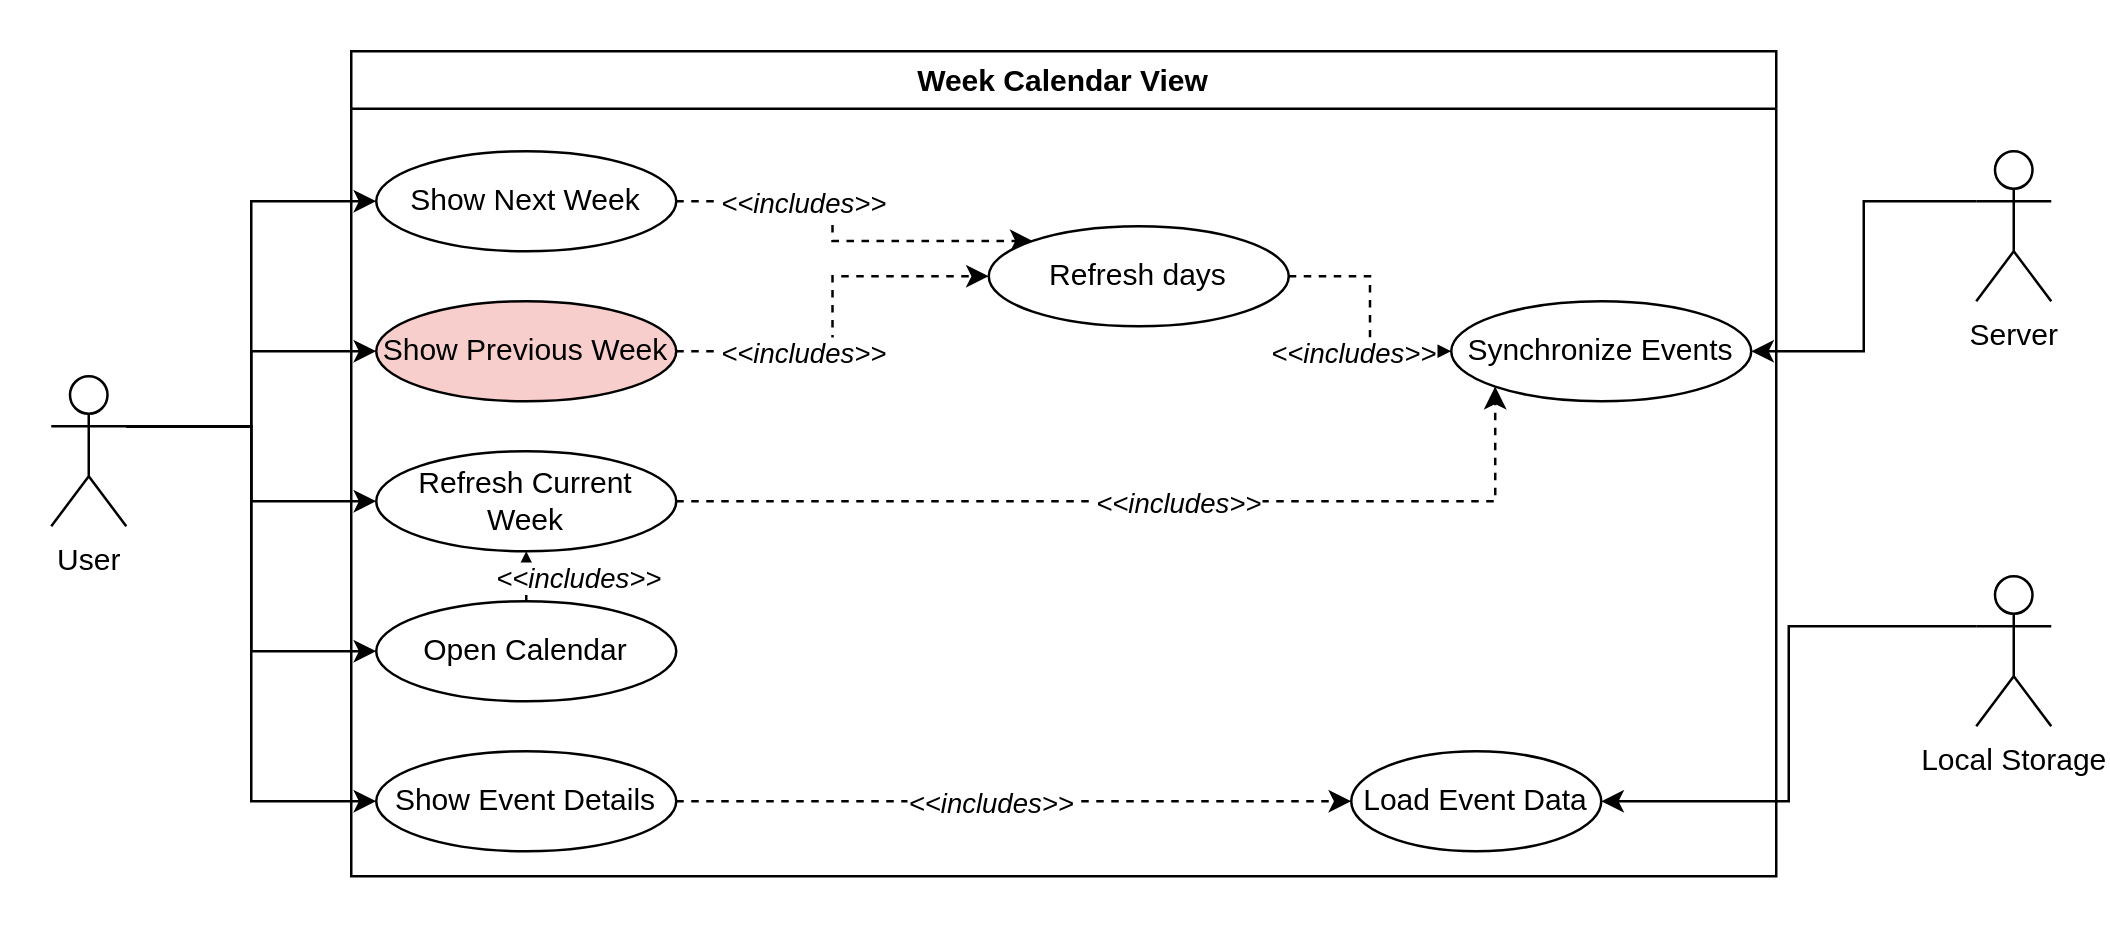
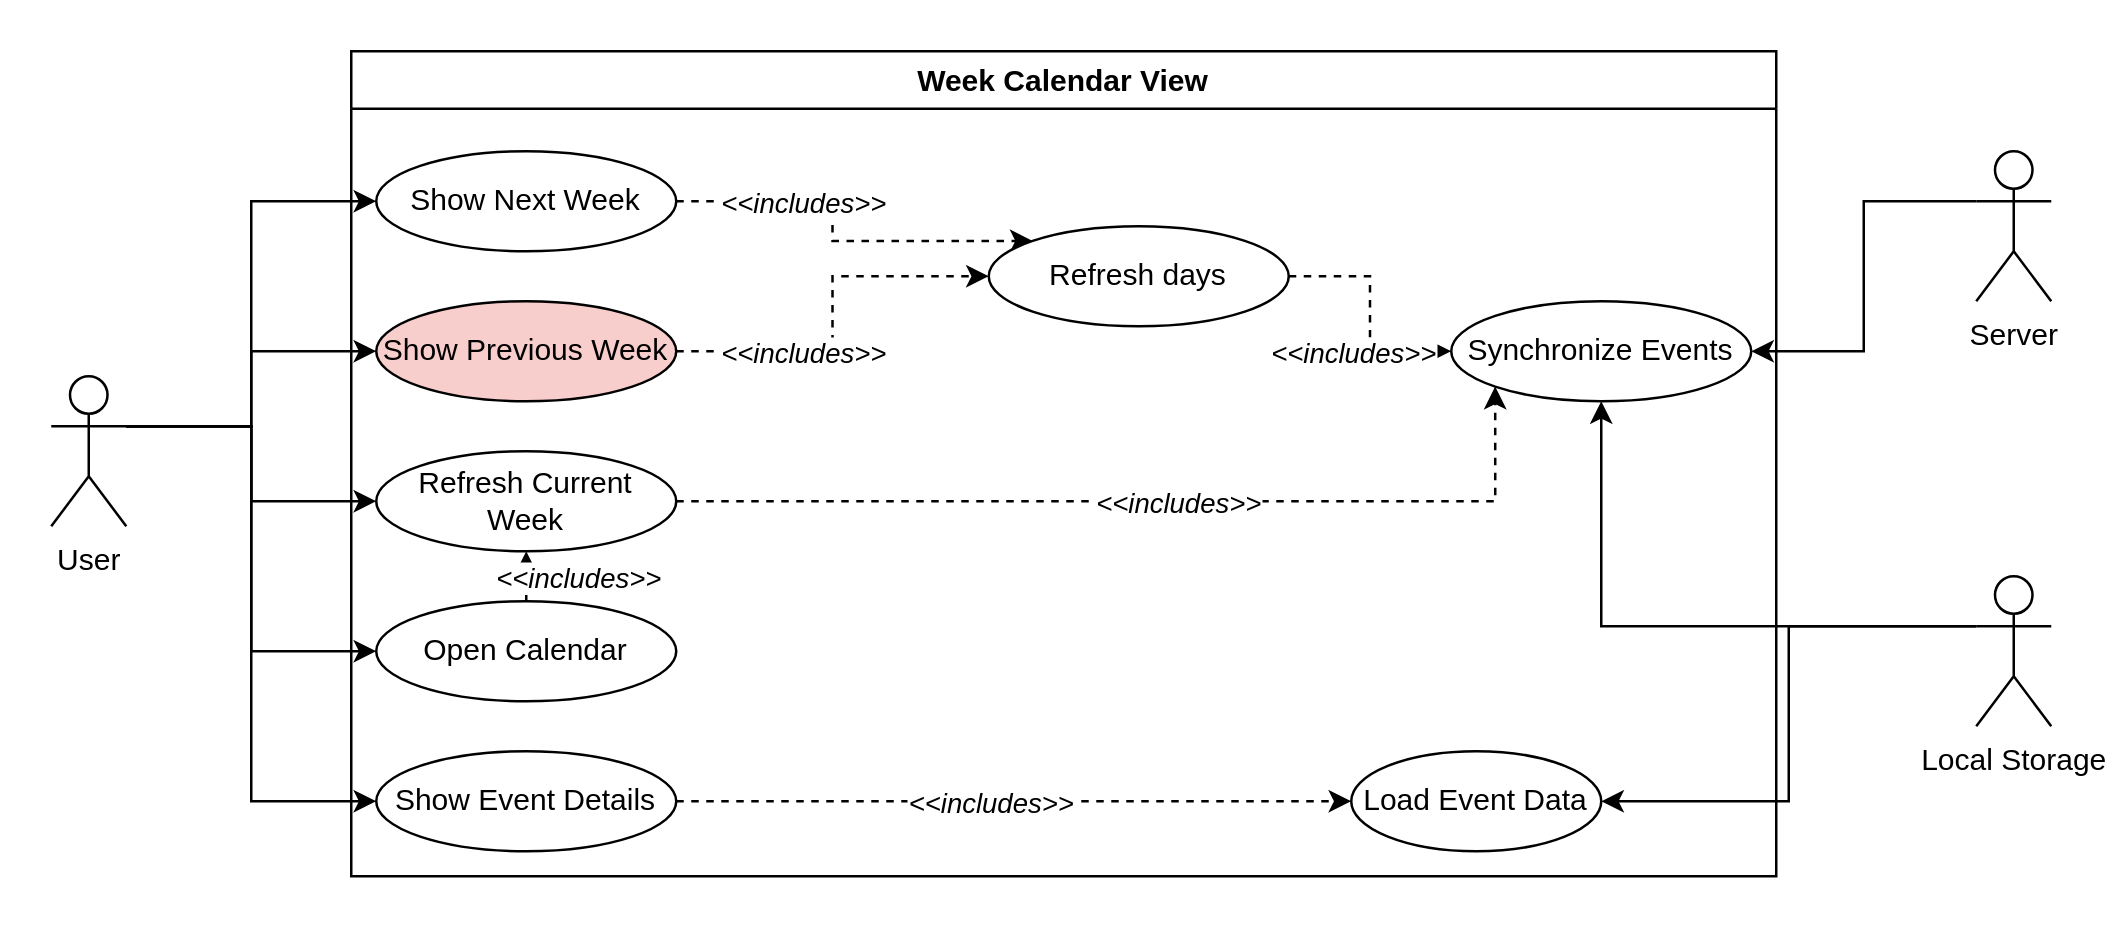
+ <mxCell id="23" style="edgeStyle=orthogonalEdgeStyle;rounded=0;orthogonalLoop=1;jettySize=auto;html=1;exitX=0;exitY=0.333;exitDx=0;exitDy=0;exitPerimeter=0;entryX=0.5;entryY=1;entryDx=0;entryDy=0;" parent="1" source="25" target="14" edge="1"><mxGeometry relative="1" as="geometry" /></mxCell>
